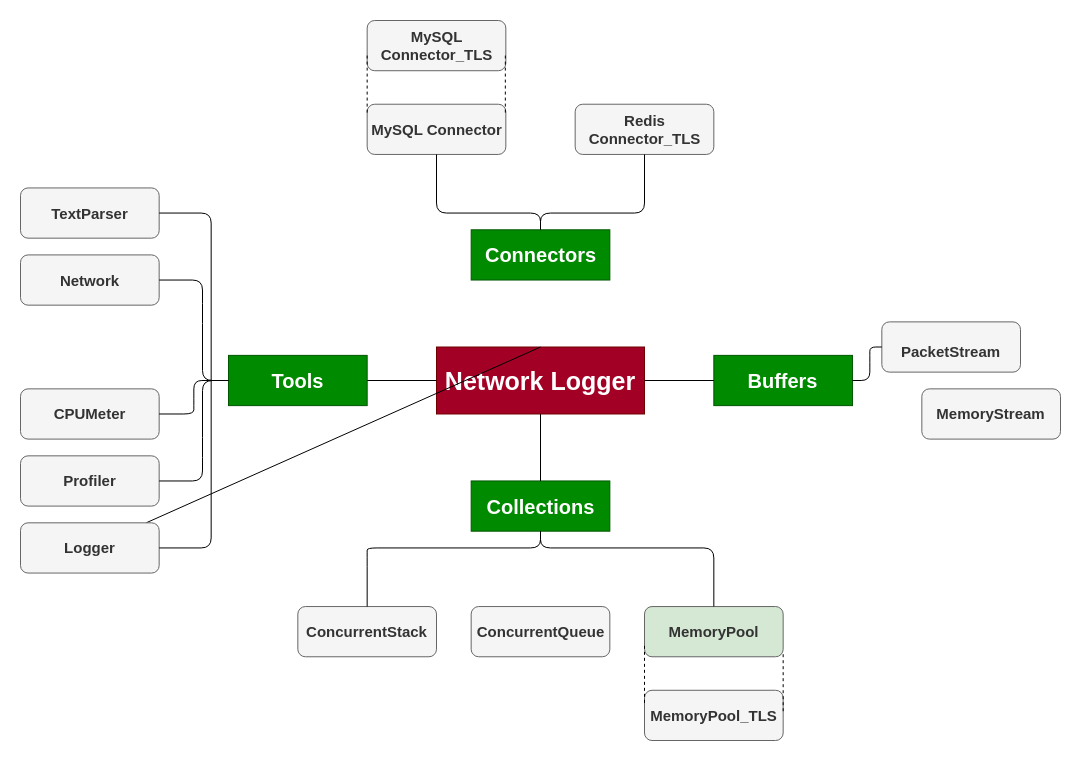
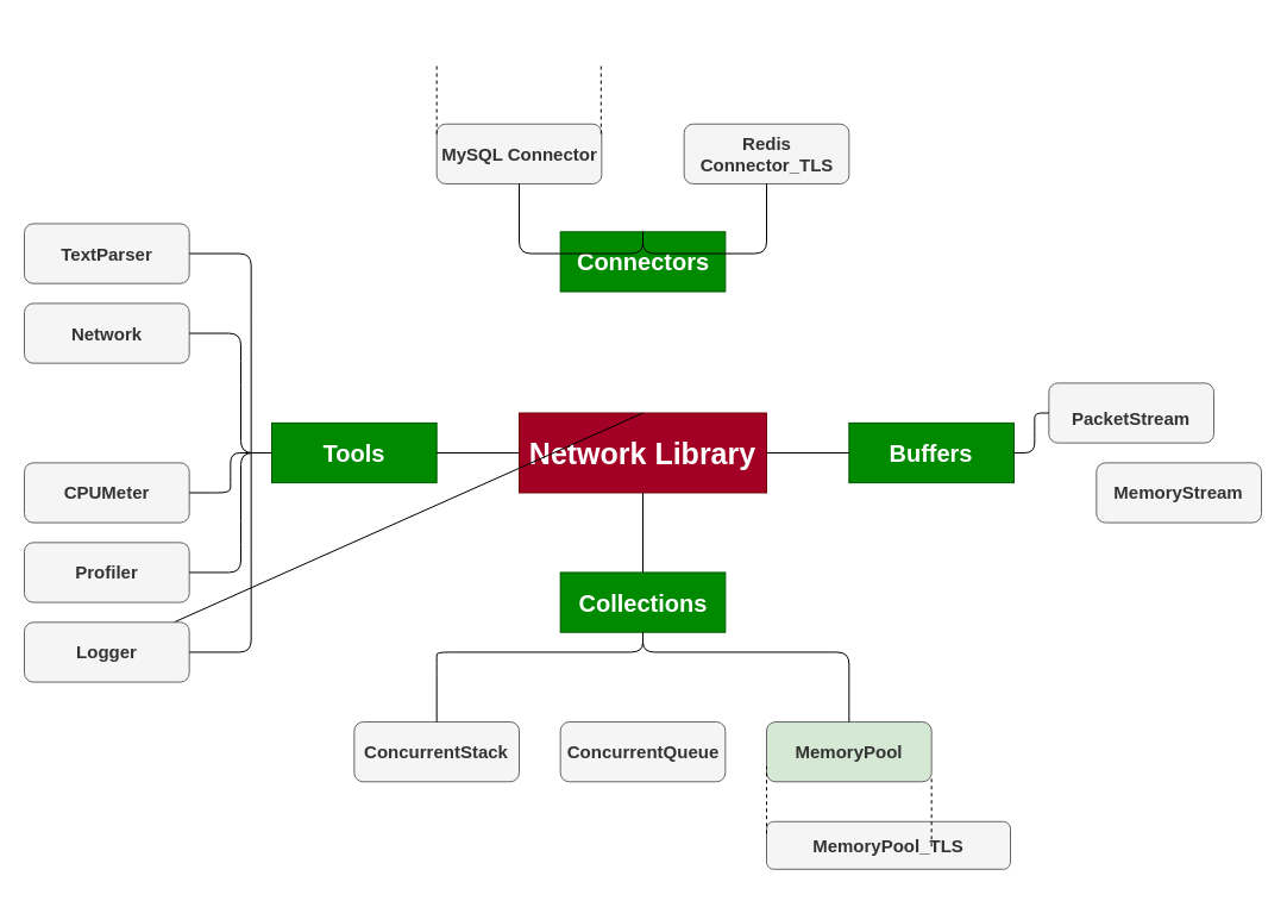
- <mxCell id="25" value="MySQL Connector_TLS" style="rounded=1;whiteSpace=wrap;html=1;fontSize=15;fontStyle=1;fillColor=#f5f5f5;strokeColor=#666666;fontColor=#333333;align=center;verticalAlign=middle;" parent="2" vertex="1"><mxGeometry x="346.667" width="138.667" height="50.233" as="geometry" /></mxCell>
- <mxCell id="5" value="Connectors" style="rounded=0;whiteSpace=wrap;html=1;fontSize=20;fontStyle=1;fillColor=#008a00;strokeColor=#005700;fontColor=#ffffff;align=center;verticalAlign=middle;" parent="2" vertex="1"><mxGeometry x="450.667" y="209.302" width="138.667" height="50.233" as="geometry" /></mxCell>
+ <mxCell id="5" value="Connectors" style="rounded=0;whiteSpace=wrap;html=1;fontSize=20;fontStyle=1;fillColor=#008a00;strokeColor=#005700;fontColor=#ffffff;align=center;verticalAlign=middle;" parent="2" vertex="1"><mxGeometry x="450.667" y="174.302" width="138.667" height="50.233" as="geometry" /></mxCell>
- <mxCell id="3" value="&lt;font style=&quot;font-size: 25px&quot;&gt;Network Logger&lt;/font&gt;" style="rounded=0;whiteSpace=wrap;html=1;fontSize=25;fontStyle=1;fillColor=#a20025;strokeColor=#6F0000;glass=0;fontColor=#ffffff;align=center;verticalAlign=middle;" parent="2" vertex="1"><mxGeometry x="416" y="326.512" width="208" height="66.977" as="geometry" /></mxCell>
+ <mxCell id="3" value="&lt;font style=&quot;font-size: 25px&quot;&gt;Network Library&lt;/font&gt;" style="rounded=0;whiteSpace=wrap;html=1;fontSize=25;fontStyle=1;fillColor=#a20025;strokeColor=#6F0000;glass=0;fontColor=#ffffff;align=center;verticalAlign=middle;" parent="2" vertex="1"><mxGeometry x="416" y="326.512" width="208" height="66.977" as="geometry" /></mxCell>
- <mxCell id="24" value="MemoryPool_TLS" style="rounded=1;whiteSpace=wrap;html=1;fontSize=15;fontStyle=1;fillColor=#f5f5f5;strokeColor=#666666;fontColor=#333333;align=center;verticalAlign=middle;" parent="2" vertex="1"><mxGeometry x="624" y="669.767" width="138.667" height="50.233" as="geometry" /></mxCell>
+ <mxCell id="24" value="MemoryPool_TLS" style="rounded=1;whiteSpace=wrap;html=1;fontSize=15;fontStyle=1;fillColor=#f5f5f5;strokeColor=#666666;fontColor=#333333;align=center;verticalAlign=middle;" parent="2" vertex="1"><mxGeometry x="624" y="669.767" width="205" height="40" as="geometry" /></mxCell>
